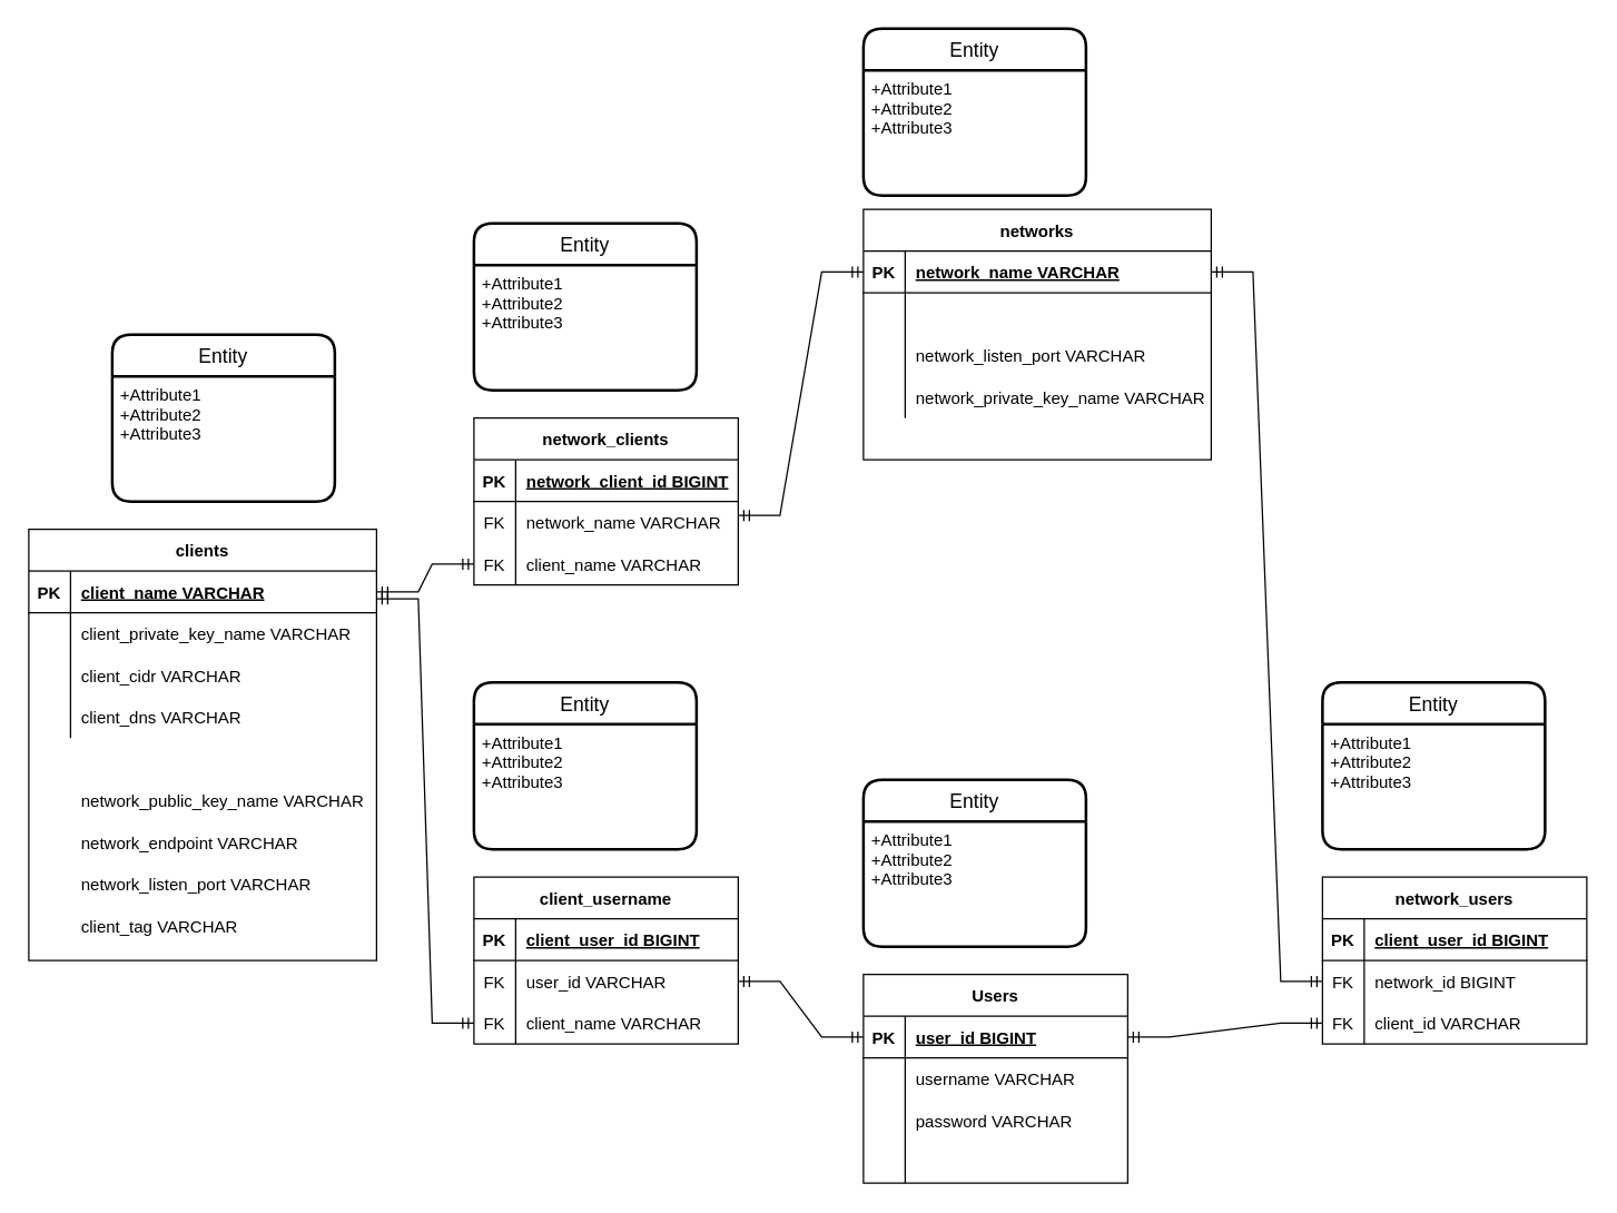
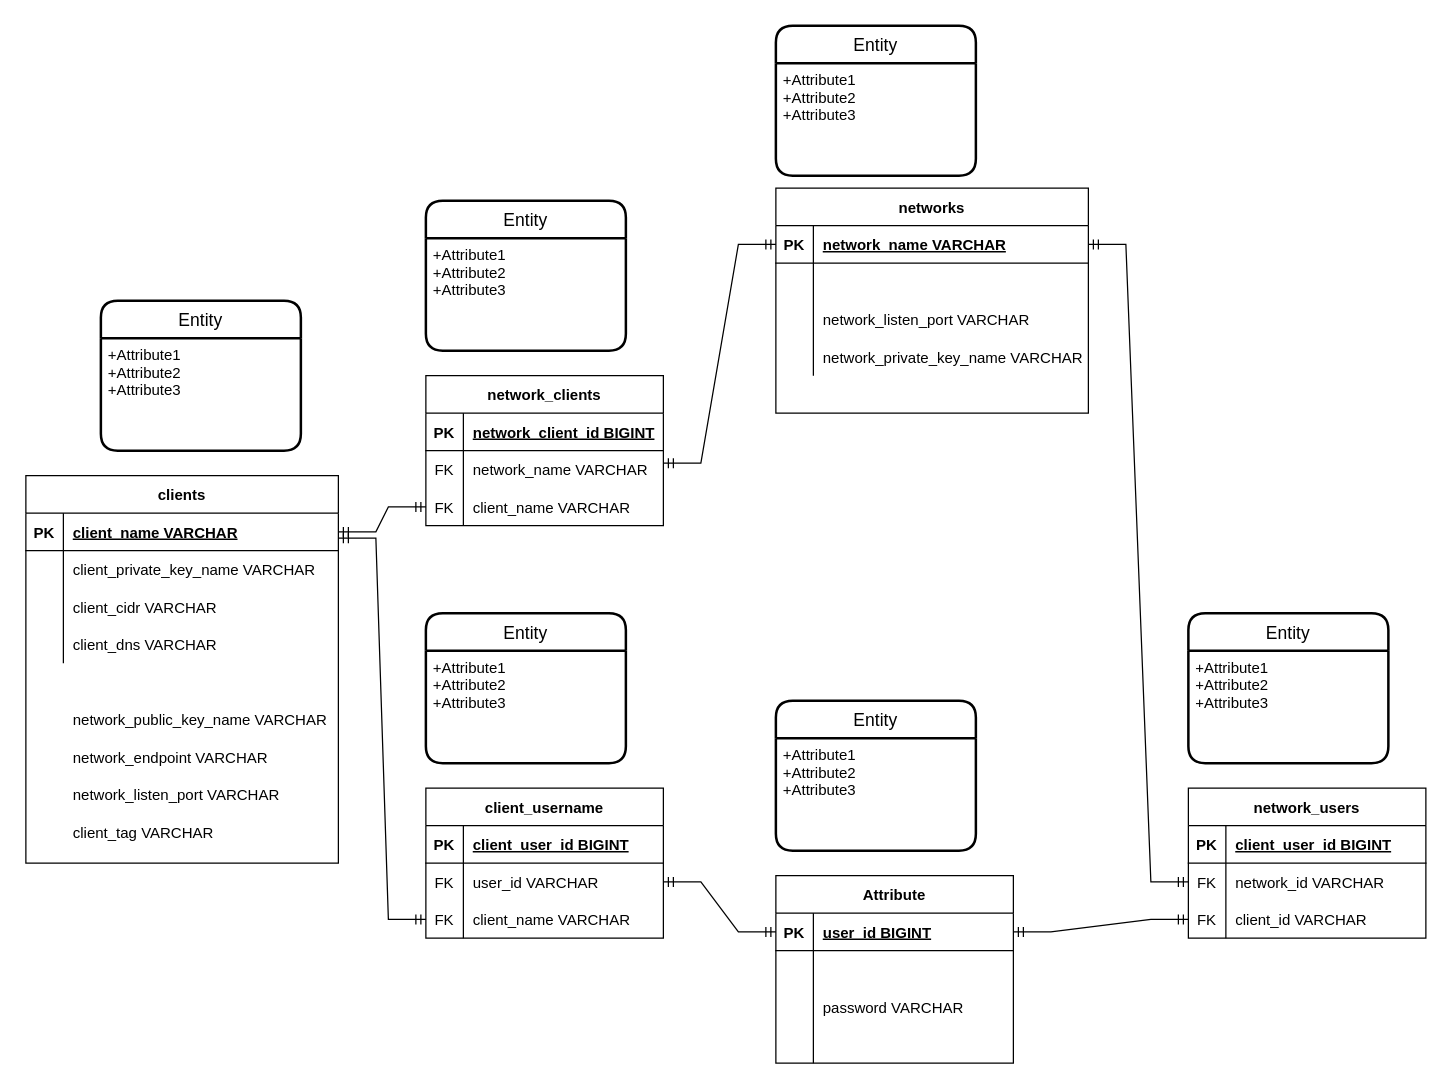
- <mxCell id="82" value="network_id BIGINT" style="shape=partialRectangle;connectable=0;fillColor=none;top=0;left=0;bottom=0;right=0;align=left;spacingLeft=6;overflow=hidden;" parent="80" vertex="1"><mxGeometry x="30" width="160" height="30" as="geometry"><mxRectangle width="160" height="30" as="alternateBounds" /></mxGeometry></mxCell>
+ <mxCell id="82" value="network_id VARCHAR" style="shape=partialRectangle;connectable=0;fillColor=none;top=0;left=0;bottom=0;right=0;align=left;spacingLeft=6;overflow=hidden;" parent="80" vertex="1"><mxGeometry x="30" width="160" height="30" as="geometry"><mxRectangle width="160" height="30" as="alternateBounds" /></mxGeometry></mxCell>
- <mxCell id="30" value="Users" style="shape=table;startSize=30;container=1;collapsible=1;childLayout=tableLayout;fixedRows=1;rowLines=0;fontStyle=1;align=center;resizeLast=1;" parent="1" vertex="1"><mxGeometry x="620" y="700" width="190" height="150" as="geometry" /></mxCell>
+ <mxCell id="30" value="Attribute" style="shape=table;startSize=30;container=1;collapsible=1;childLayout=tableLayout;fixedRows=1;rowLines=0;fontStyle=1;align=center;resizeLast=1;" parent="1" vertex="1"><mxGeometry x="620" y="700" width="190" height="150" as="geometry" /></mxCell>
- <mxCell id="36" value="username VARCHAR" style="shape=partialRectangle;connectable=0;fillColor=none;top=0;left=0;bottom=0;right=0;align=left;spacingLeft=6;overflow=hidden;" parent="34" vertex="1"><mxGeometry x="30" width="160" height="30" as="geometry"><mxRectangle width="160" height="30" as="alternateBounds" /></mxGeometry></mxCell>
